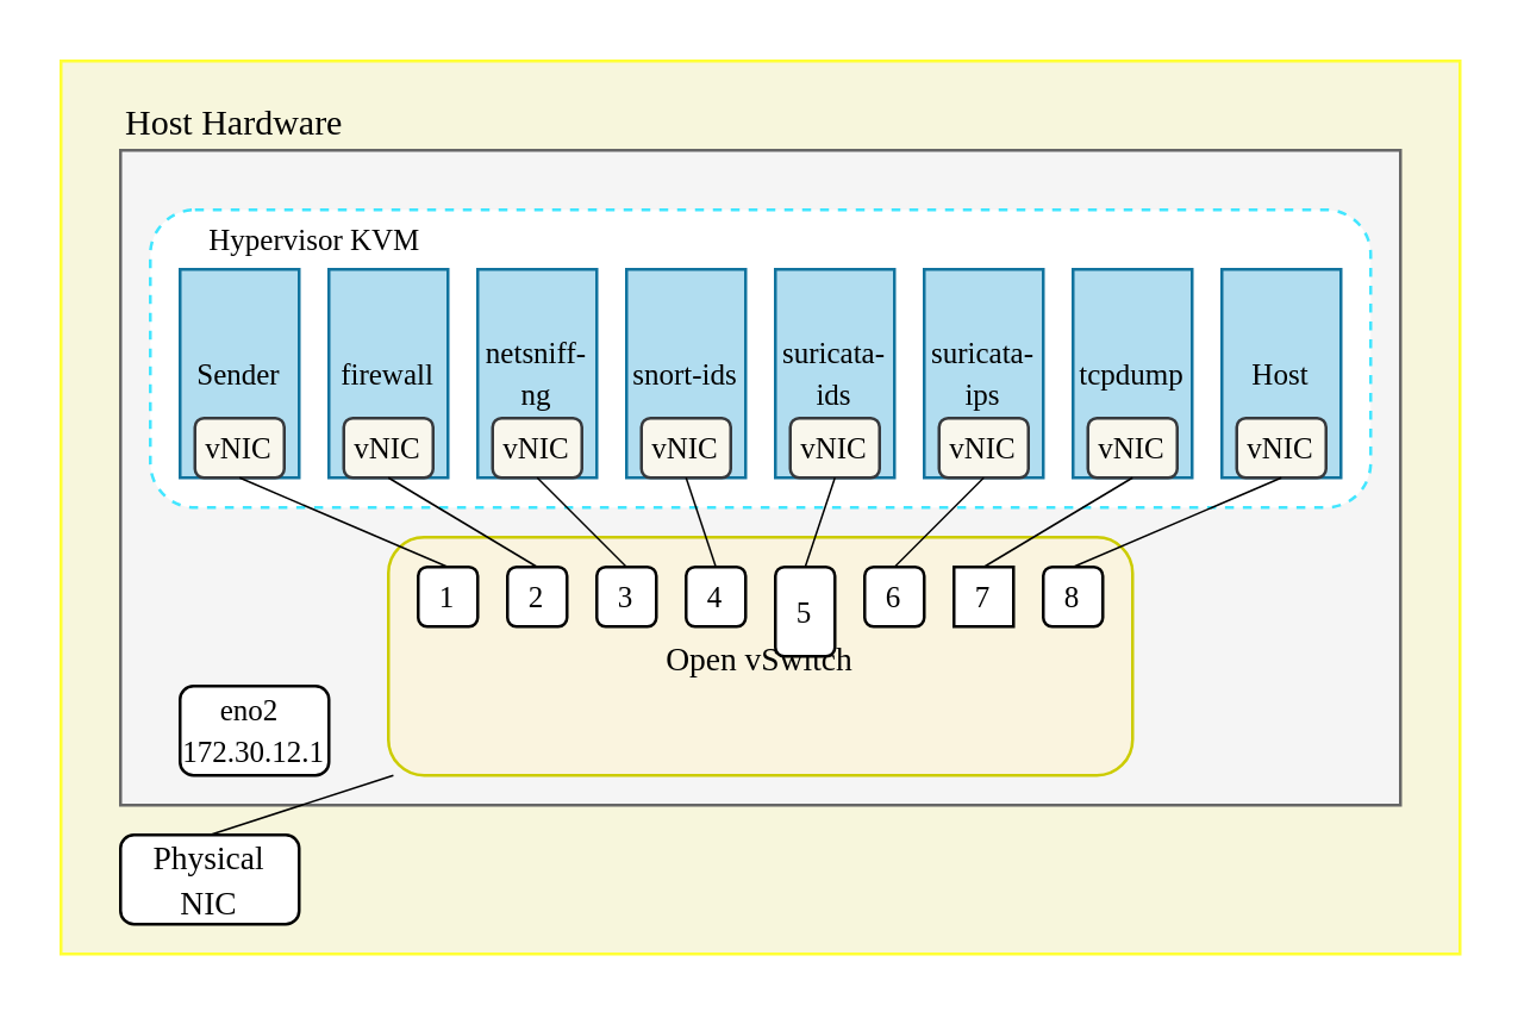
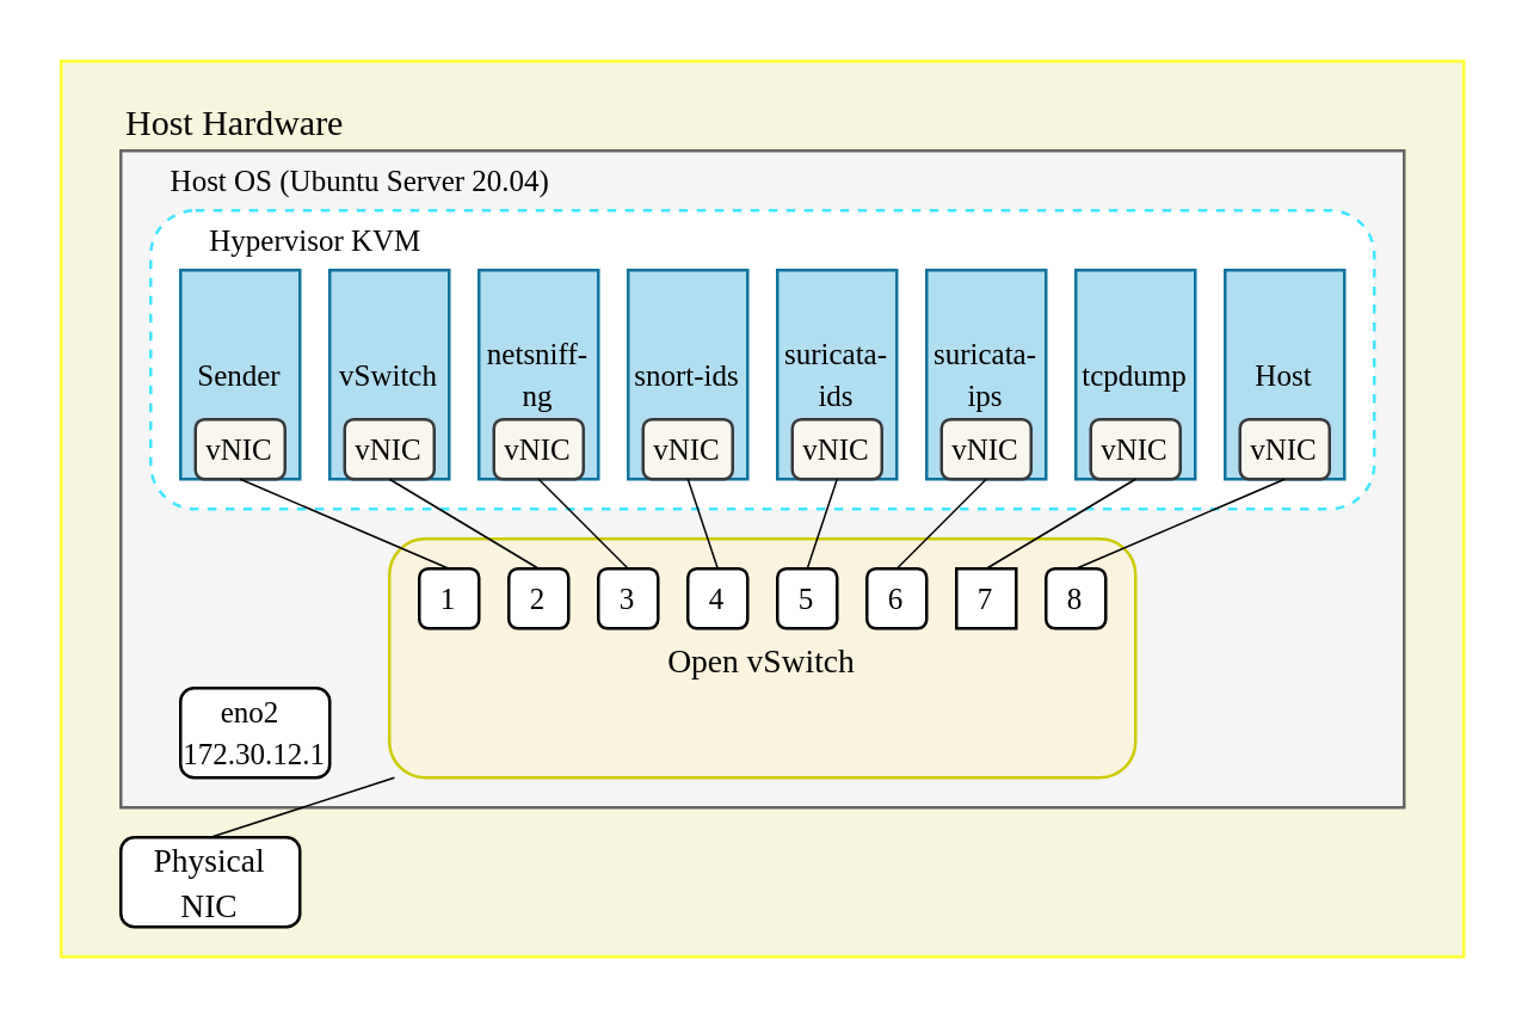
+ <mxCell id="6" value="&lt;font style=&quot;font-size: 10px&quot;&gt;Host OS (Ubuntu Server 20.04)&lt;/font&gt;" style="text;html=1;resizable=0;autosize=1;align=center;verticalAlign=middle;points=[];fillColor=none;strokeColor=none;rounded=0;dashed=1;fontFamily=Garamond;fontSize=11;" vertex="1" parent="1"><mxGeometry x="50" y="50" width="140" height="20" as="geometry" /></mxCell>
- <mxCell id="8" value="&lt;font style=&quot;font-size: 10px&quot;&gt;firewall&lt;/font&gt;" style="rounded=0;whiteSpace=wrap;html=1;fontFamily=Garamond;fontSize=11;strokeColor=#10739e;fillColor=#b1ddf0;" vertex="1" parent="1"><mxGeometry x="110" y="90" width="40" height="70" as="geometry" /></mxCell>
+ <mxCell id="8" value="&lt;font style=&quot;font-size: 10px&quot;&gt;vSwitch&lt;/font&gt;" style="rounded=0;whiteSpace=wrap;html=1;fontFamily=Garamond;fontSize=11;strokeColor=#10739e;fillColor=#b1ddf0;" vertex="1" parent="1"><mxGeometry x="110" y="90" width="40" height="70" as="geometry" /></mxCell>
- <mxCell id="29" value="5" style="rounded=1;whiteSpace=wrap;html=1;fontFamily=Garamond;fontSize=10;" vertex="1" parent="1"><mxGeometry x="260" y="190" width="20" height="30" as="geometry" /></mxCell>
+ <mxCell id="29" value="5" style="rounded=1;whiteSpace=wrap;html=1;fontFamily=Garamond;fontSize=10;" vertex="1" parent="1"><mxGeometry x="260" y="190" width="20" height="20" as="geometry" /></mxCell>
